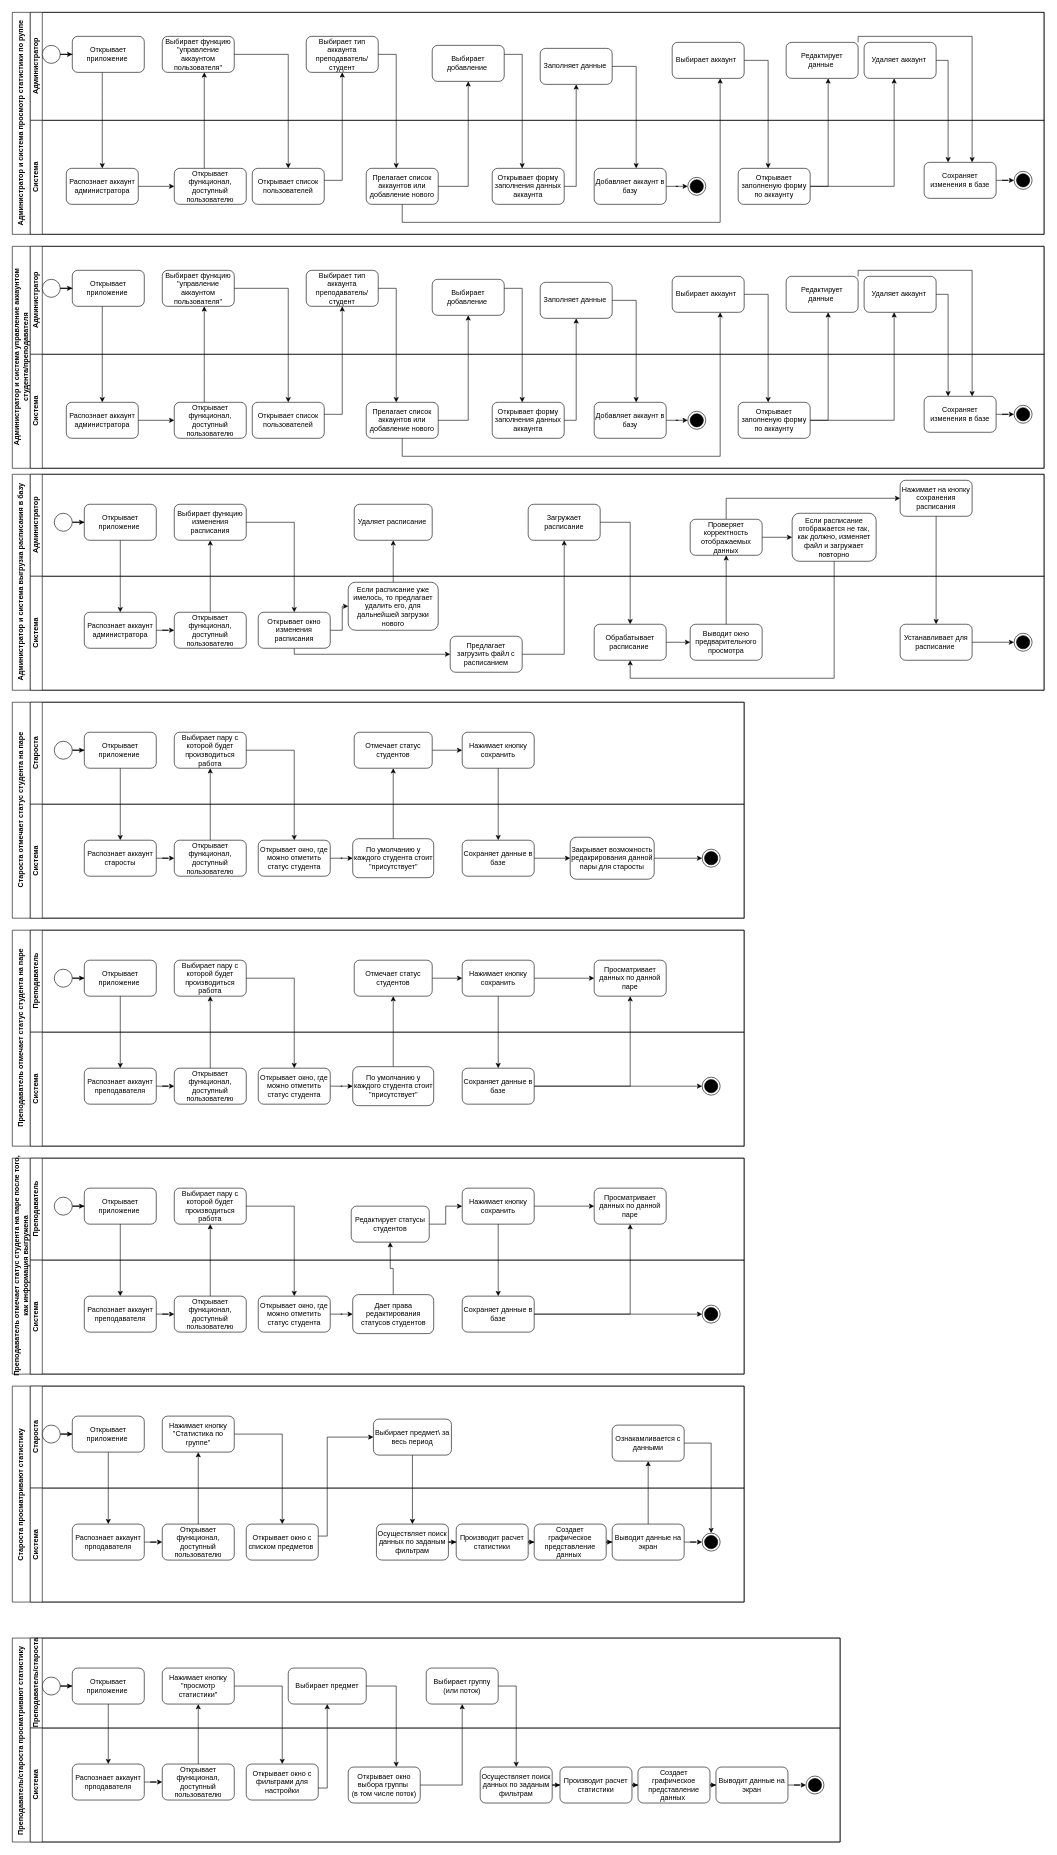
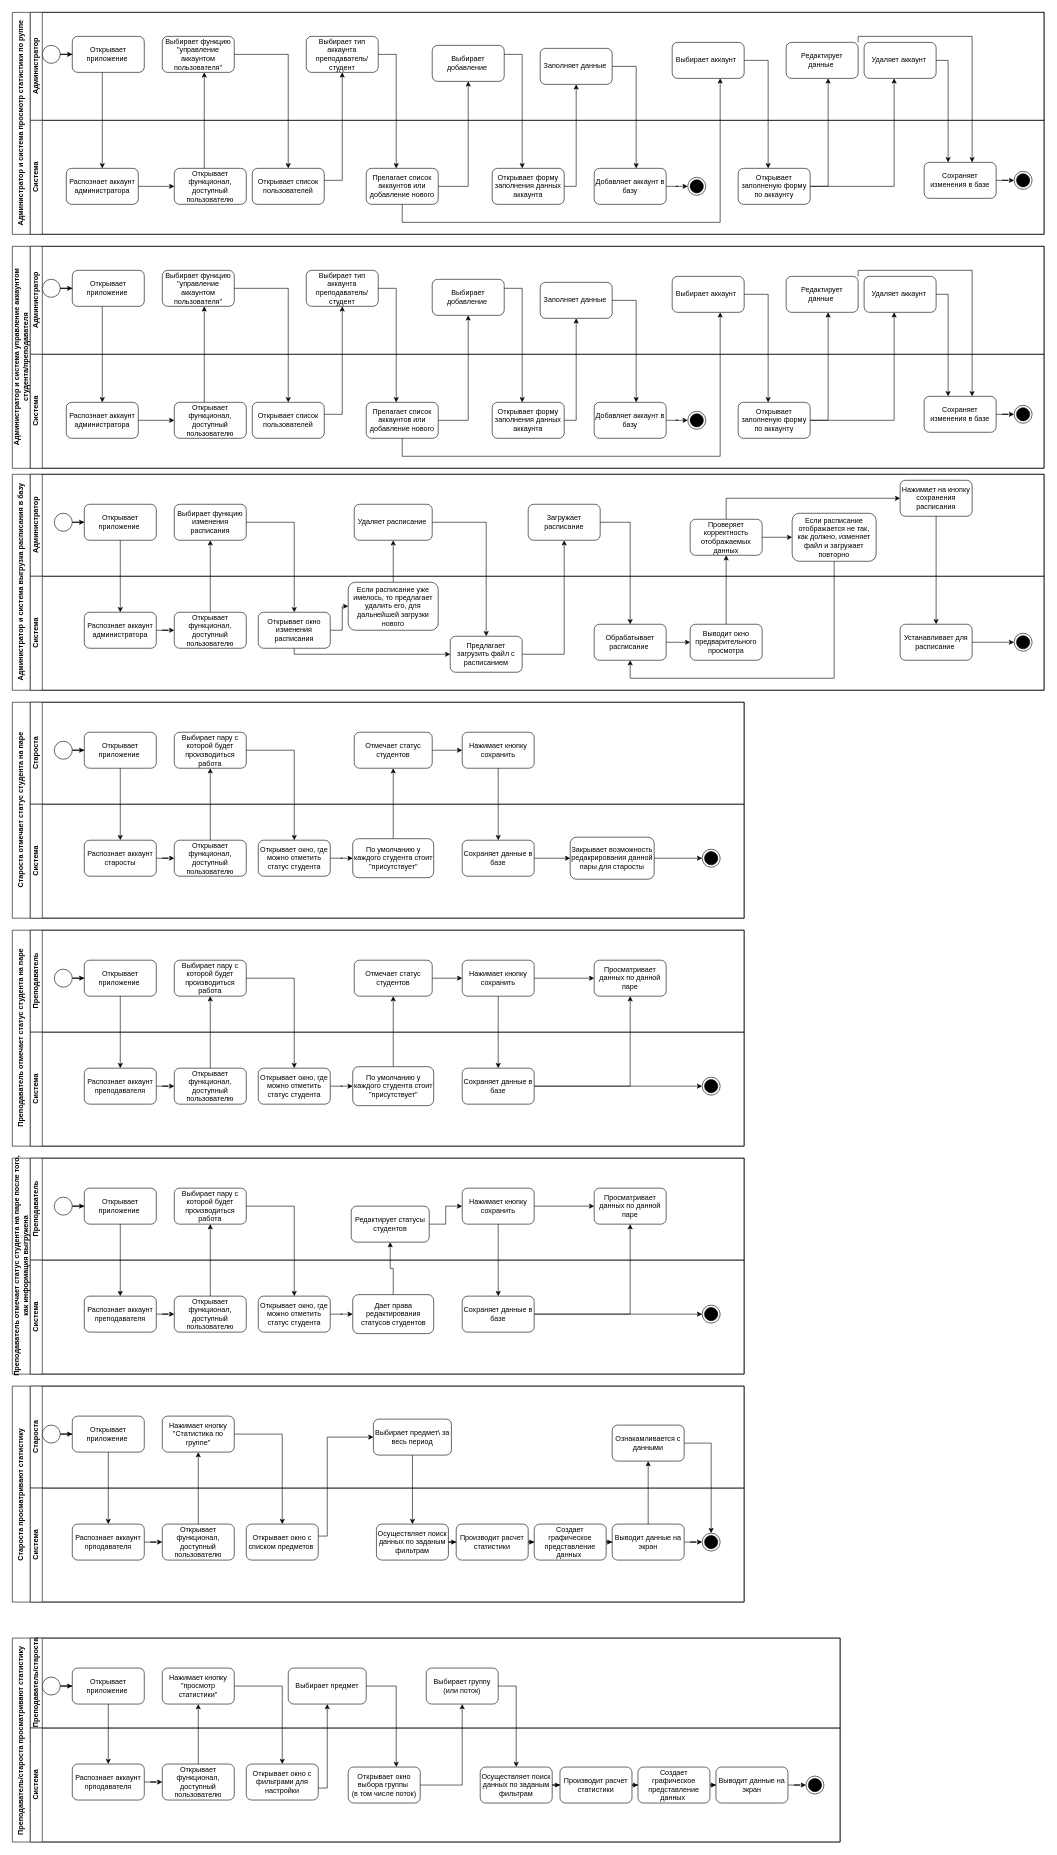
+ <mxCell id="76" style="edgeStyle=orthogonalEdgeStyle;rounded=0;orthogonalLoop=1;jettySize=auto;html=1;labelBackgroundColor=none;fontColor=default;" edge="1" parent="43" source="49" target="69"><mxGeometry relative="1" as="geometry" /></mxCell>
